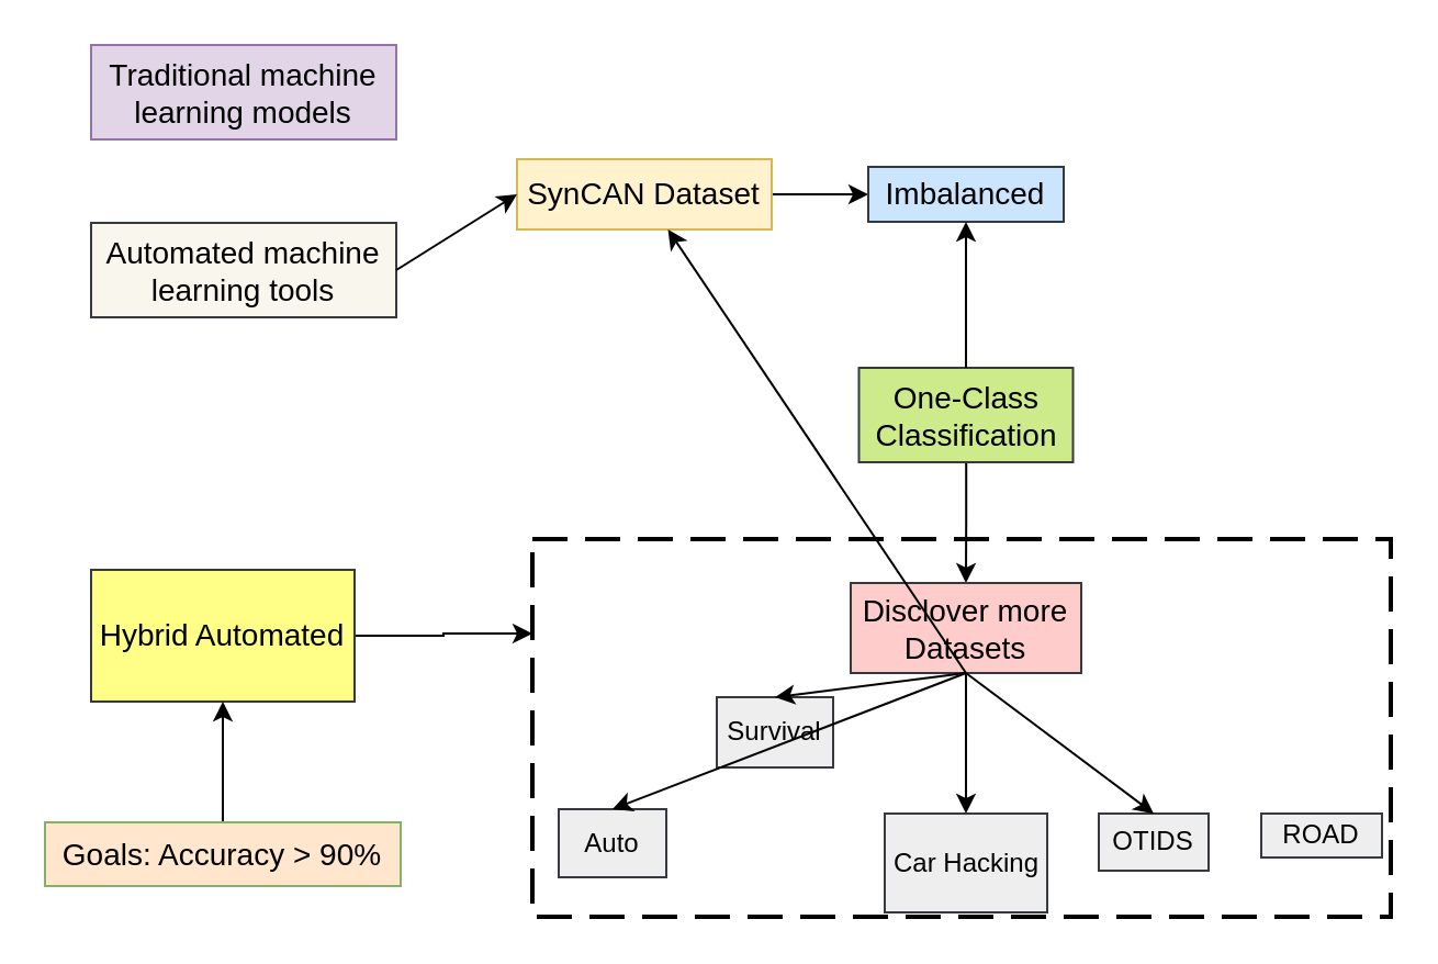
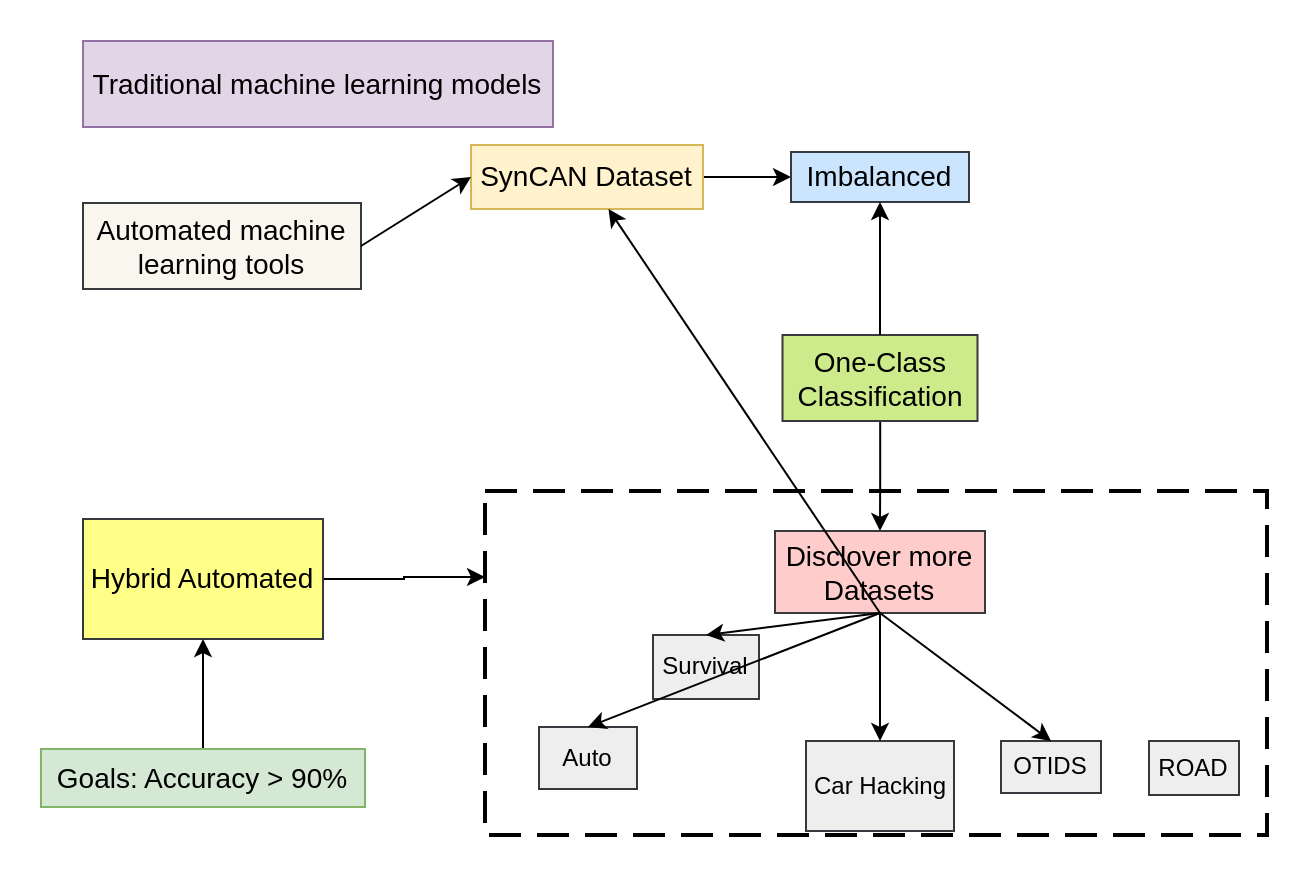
- <mxCell id="5" value="&lt;font style=&quot;font-size: 14px;&quot;&gt;Traditional machine learning models&lt;/font&gt;" style="rounded=0;whiteSpace=wrap;html=1;fillColor=#e1d5e7;strokeColor=#9673a6;" vertex="1" parent="1"><mxGeometry x="41" y="20" width="139" height="43" as="geometry" /></mxCell>
+ <mxCell id="5" value="&lt;font style=&quot;font-size: 14px;&quot;&gt;Traditional machine learning models&lt;/font&gt;" style="rounded=0;whiteSpace=wrap;html=1;fillColor=#e1d5e7;strokeColor=#9673a6;" vertex="1" parent="1"><mxGeometry x="41" y="20" width="235" height="43" as="geometry" /></mxCell>
- <mxCell id="13" value="ROAD" style="rounded=0;whiteSpace=wrap;html=1;fillColor=#eeeeee;strokeColor=#36393d;" vertex="1" parent="1"><mxGeometry x="574" y="370" width="55" height="20" as="geometry" /></mxCell>
+ <mxCell id="13" value="ROAD" style="rounded=0;whiteSpace=wrap;html=1;fillColor=#eeeeee;strokeColor=#36393d;" vertex="1" parent="1"><mxGeometry x="574" y="370" width="45" height="27" as="geometry" /></mxCell>
- <mxCell id="15" value="Auto" style="rounded=0;whiteSpace=wrap;html=1;fillColor=#eeeeee;strokeColor=#36393d;" vertex="1" parent="1"><mxGeometry x="254" y="368" width="49" height="31" as="geometry" /></mxCell>
+ <mxCell id="15" value="Auto" style="rounded=0;whiteSpace=wrap;html=1;fillColor=#eeeeee;strokeColor=#36393d;" vertex="1" parent="1"><mxGeometry x="269" y="363" width="49" height="31" as="geometry" /></mxCell>
- <mxCell id="25" value="&lt;font style=&quot;font-size: 14px;&quot;&gt;Goals: Accuracy &amp;gt; 90%&lt;/font&gt;" style="rounded=0;whiteSpace=wrap;html=1;fillColor=#ffe6cc;strokeColor=#82b366;" vertex="1" parent="1"><mxGeometry x="20" y="374" width="162" height="29" as="geometry" /></mxCell>
+ <mxCell id="25" value="&lt;font style=&quot;font-size: 14px;&quot;&gt;Goals: Accuracy &amp;gt; 90%&lt;/font&gt;" style="rounded=0;whiteSpace=wrap;html=1;fillColor=#d5e8d4;strokeColor=#82b366;" vertex="1" parent="1"><mxGeometry x="20" y="374" width="162" height="29" as="geometry" /></mxCell>
